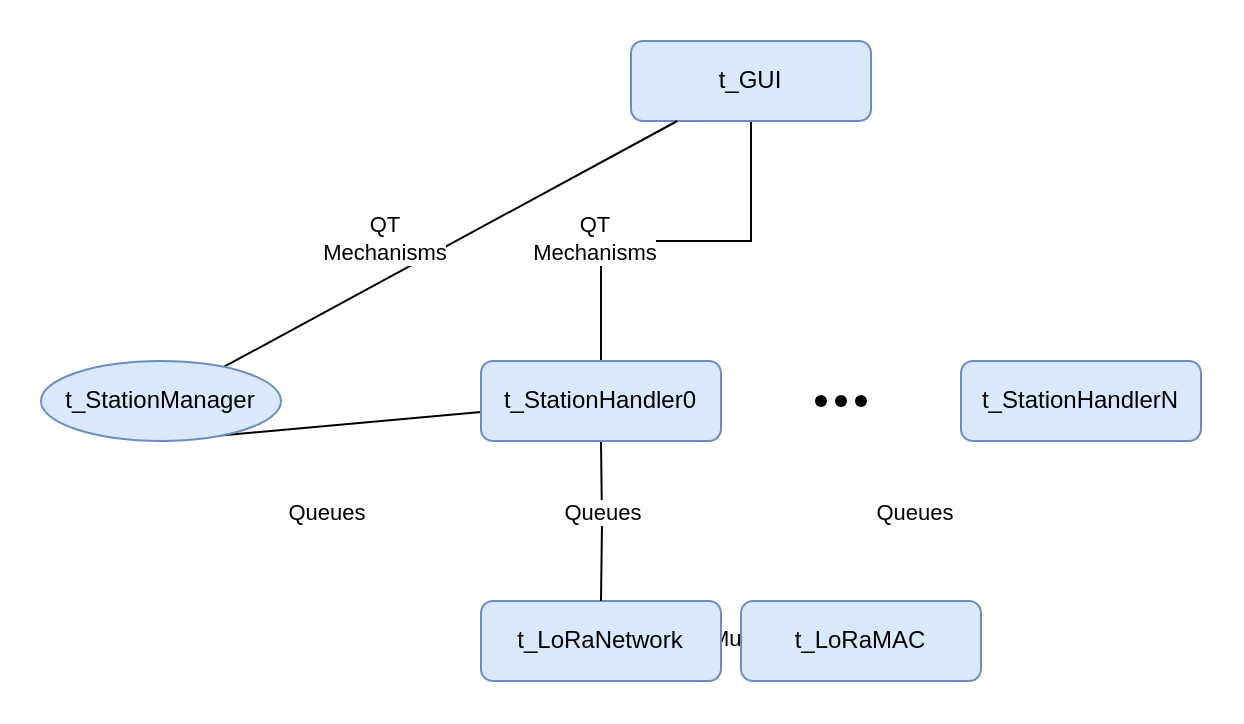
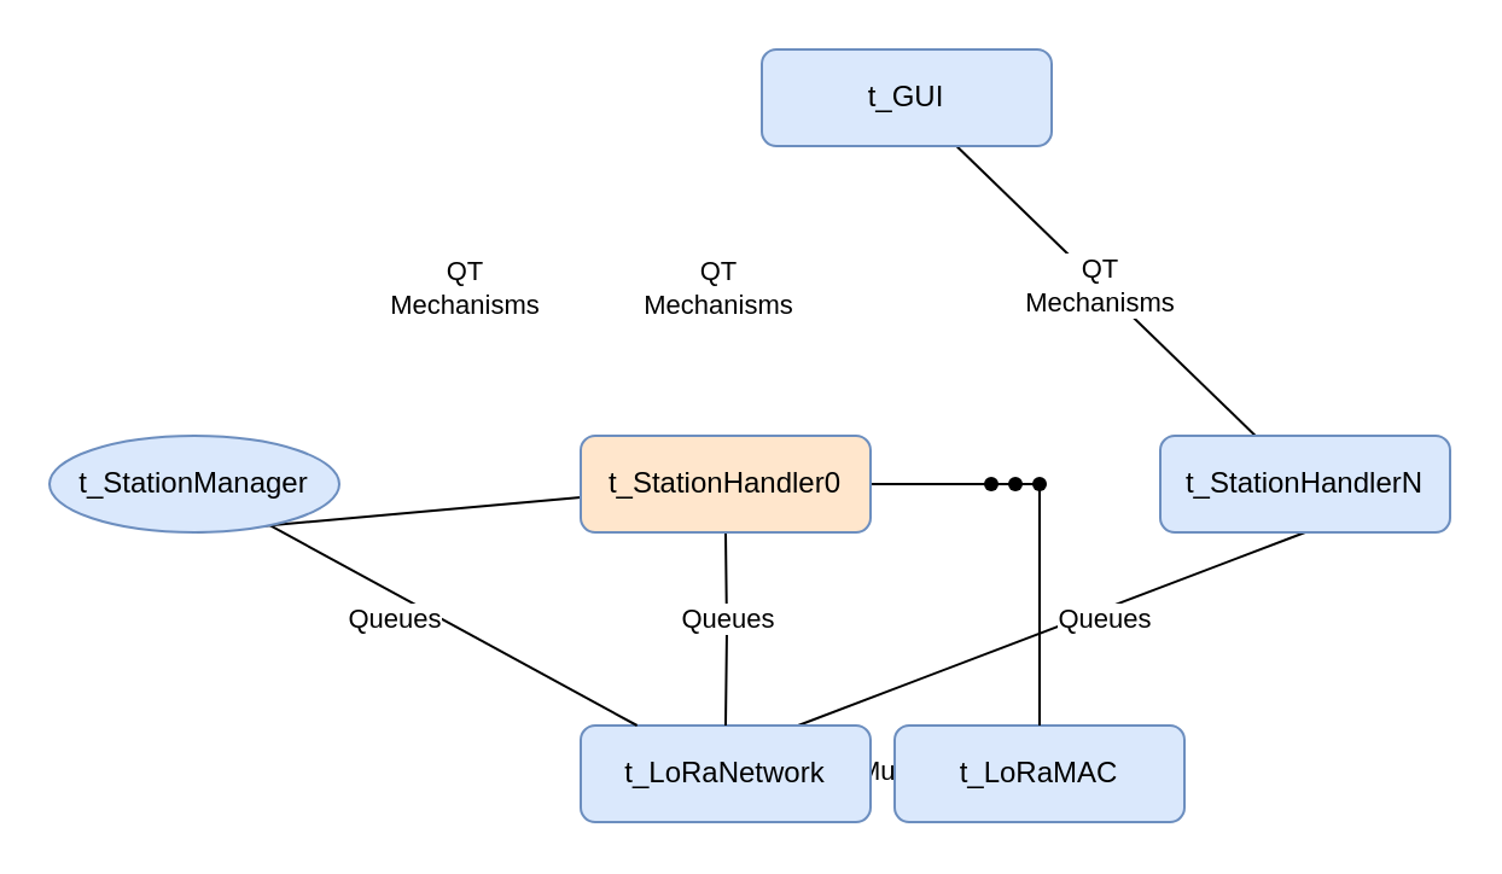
- <mxCell id="20" style="rounded=0;orthogonalLoop=1;jettySize=auto;html=1;endArrow=none;endFill=0;" parent="1" source="21" target="19" edge="1"><mxGeometry relative="1" as="geometry" /></mxCell>
+ <mxCell id="20" style="rounded=0;orthogonalLoop=1;jettySize=auto;html=1;endArrow=none;endFill=0;" parent="1" source="21" target="6" edge="1"><mxGeometry relative="1" as="geometry" /></mxCell>
- <mxCell id="10" style="edgeStyle=orthogonalEdgeStyle;rounded=0;orthogonalLoop=1;jettySize=auto;html=1;entryX=0.5;entryY=1;entryDx=0;entryDy=0;endArrow=none;endFill=0;" parent="1" source="11" target="19" edge="1"><mxGeometry relative="1" as="geometry" /></mxCell>
+ <mxCell id="10" style="edgeStyle=orthogonalEdgeStyle;rounded=0;orthogonalLoop=1;jettySize=auto;html=1;endArrow=none;endFill=0;" parent="1" source="11" target="7" edge="1"><mxGeometry relative="1" as="geometry" /></mxCell>
+ <mxCell id="12" style="rounded=0;orthogonalLoop=1;jettySize=auto;html=1;endArrow=none;endFill=0;" parent="1" source="14" target="19" edge="1"><mxGeometry relative="1" as="geometry" /></mxCell>
+ <mxCell id="13" value="QT&lt;br&gt;Mechanisms" style="edgeLabel;html=1;align=center;verticalAlign=middle;resizable=0;points=[];" parent="12" vertex="1" connectable="0"><mxGeometry x="0.046" relative="1" as="geometry"><mxPoint as="offset" /></mxGeometry></mxCell>
- <mxCell id="11" value="t_StationHandler0" style="rounded=1;whiteSpace=wrap;html=1;fillColor=#dae8fc;strokeColor=#6c8ebf;" parent="1" vertex="1"><mxGeometry x="240" y="180" width="120" height="40" as="geometry" /></mxCell>
+ <mxCell id="11" value="t_StationHandler0" style="rounded=1;whiteSpace=wrap;html=1;fillColor=#ffe6cc;strokeColor=#6c8ebf;" parent="1" vertex="1"><mxGeometry x="240" y="180" width="120" height="40" as="geometry" /></mxCell>
+ <mxCell id="5" style="rounded=0;orthogonalLoop=1;jettySize=auto;html=1;entryX=0.5;entryY=1;entryDx=0;entryDy=0;endArrow=none;endFill=0;exitX=0.75;exitY=0;exitDx=0;exitDy=0;" parent="1" source="6" target="14" edge="1"><mxGeometry relative="1" as="geometry" /></mxCell>
